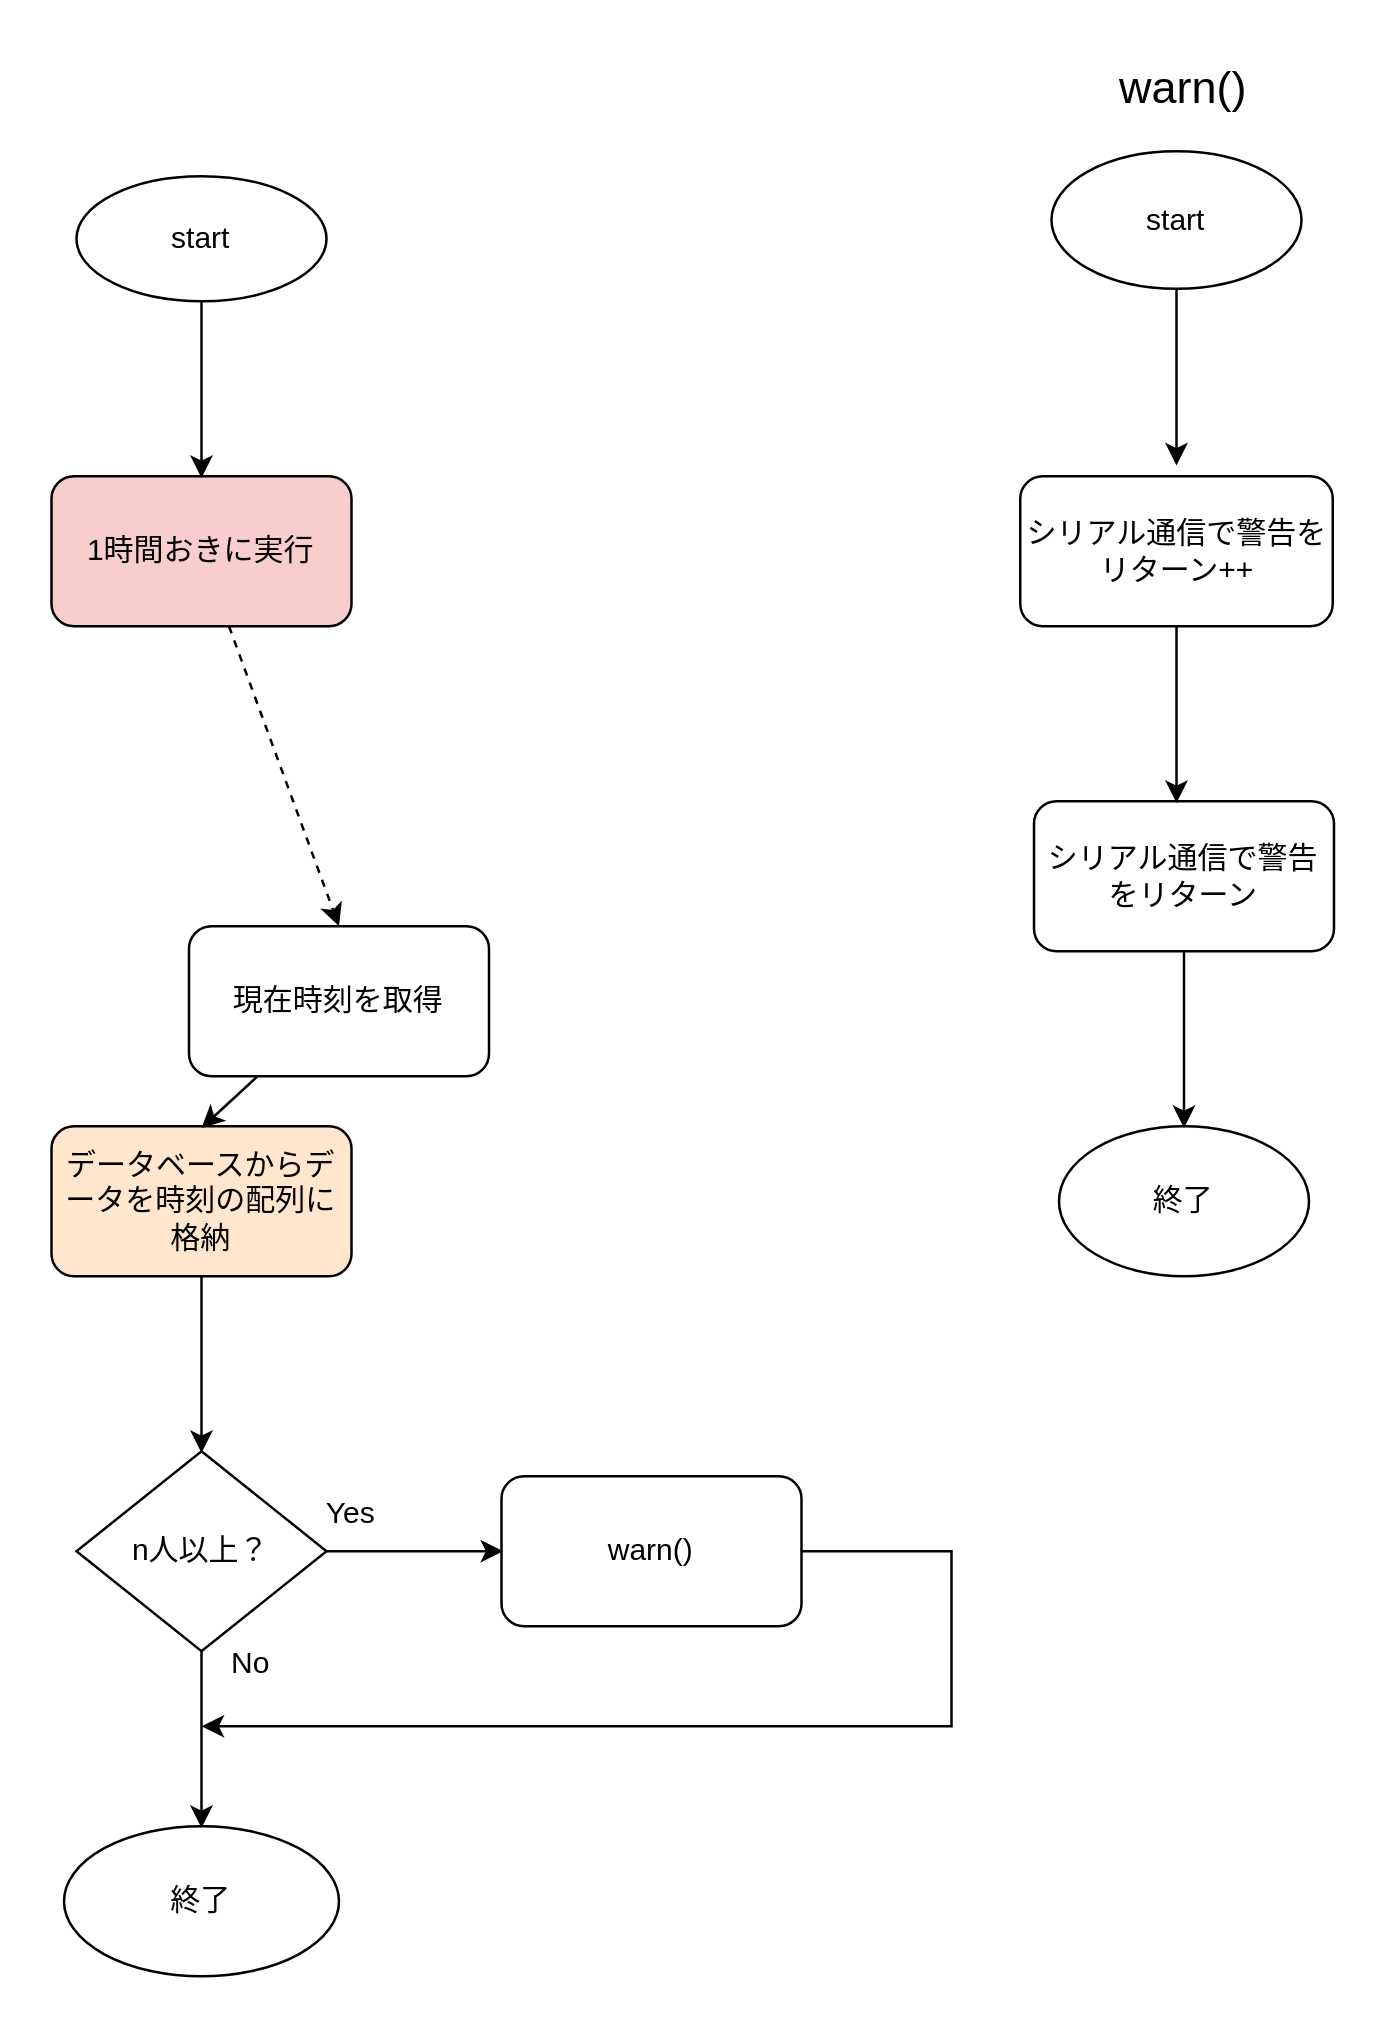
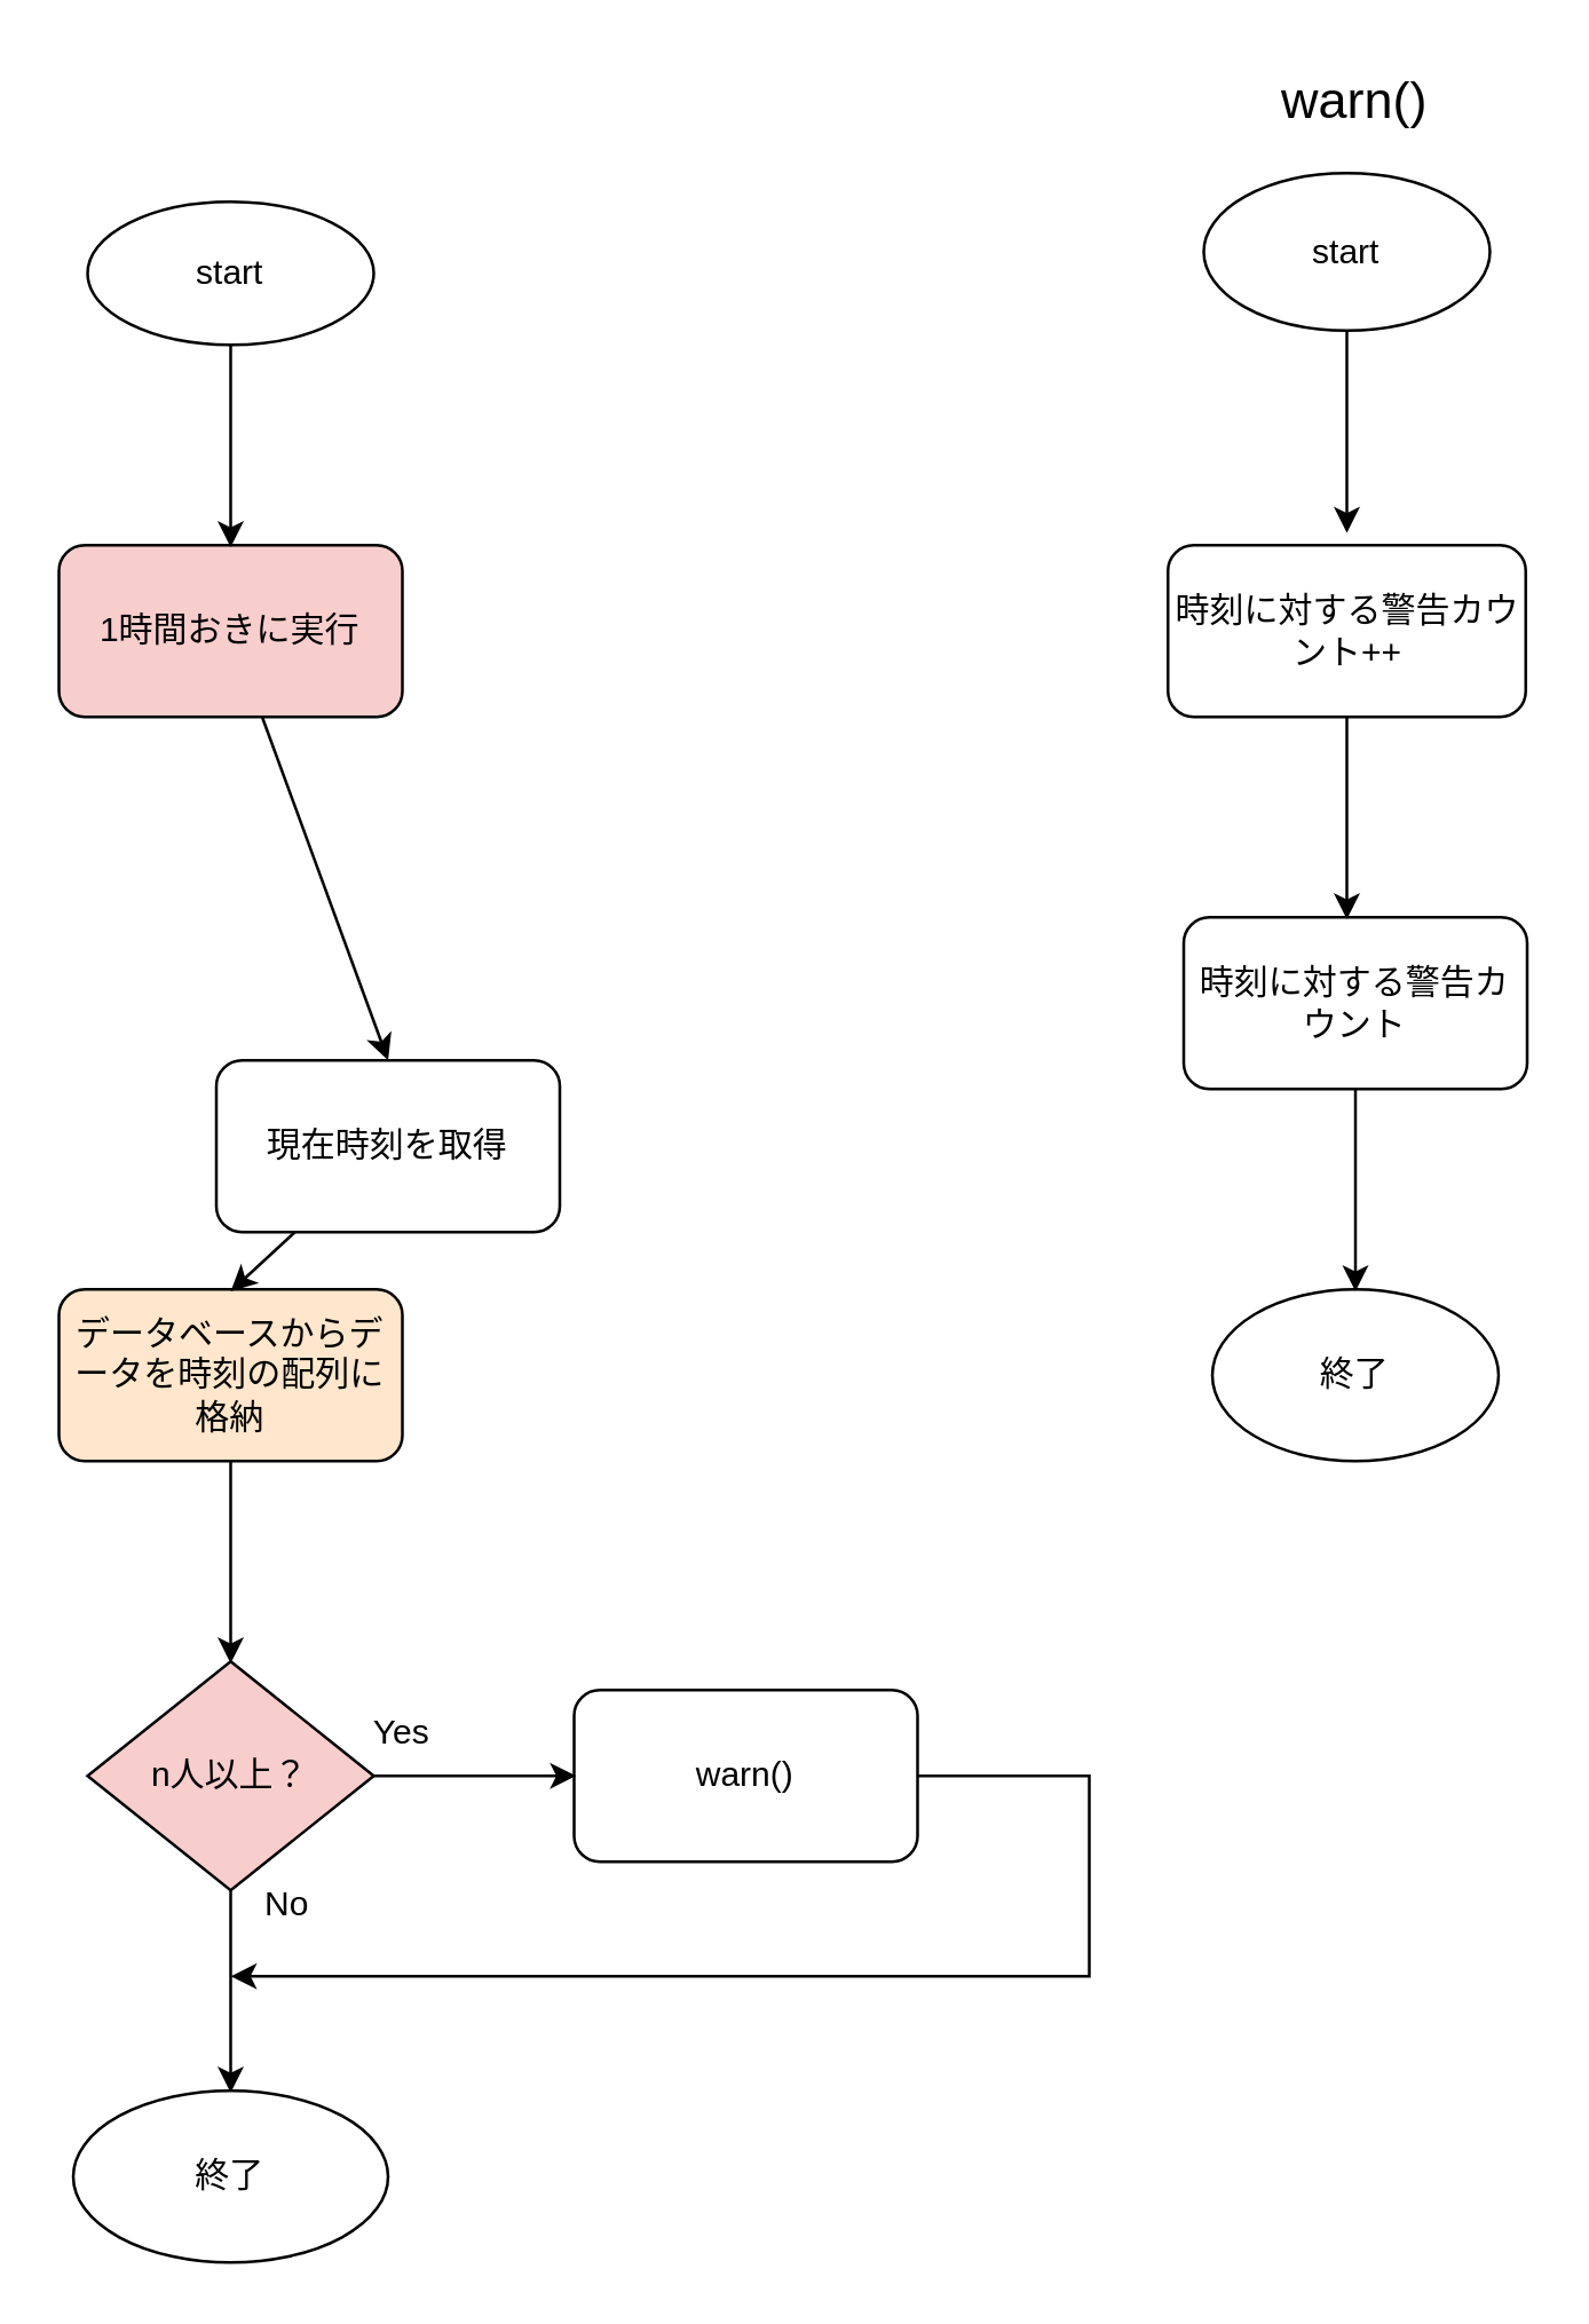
- <mxCell id="14" value="シリアル通信で警告をリターン++" style="rounded=1;whiteSpace=wrap;html=1;" vertex="1" parent="1"><mxGeometry x="407.5" y="190" width="125" height="60" as="geometry" /></mxCell>
+ <mxCell id="14" value="時刻に対する警告カウント++" style="rounded=1;whiteSpace=wrap;html=1;" vertex="1" parent="1"><mxGeometry x="407.5" y="190" width="125" height="60" as="geometry" /></mxCell>
- <mxCell id="5" value="" style="endArrow=classic;html=1;rounded=0;entryX=0.5;entryY=0;entryDx=0;entryDy=0;dashed=1;" edge="1" parent="1" source="3" target="4"><mxGeometry width="50" height="50" relative="1" as="geometry"><mxPoint x="80" y="280" as="sourcePoint" /><mxPoint x="80" y="310" as="targetPoint" /></mxGeometry></mxCell>
+ <mxCell id="5" value="" style="endArrow=classic;html=1;rounded=0;entryX=0.5;entryY=0;entryDx=0;entryDy=0;" edge="1" parent="1" source="3" target="4"><mxGeometry width="50" height="50" relative="1" as="geometry"><mxPoint x="80" y="280" as="sourcePoint" /><mxPoint x="80" y="310" as="targetPoint" /></mxGeometry></mxCell>
- <mxCell id="15" value="シリアル通信で警告をリターン" style="rounded=1;whiteSpace=wrap;html=1;" vertex="1" parent="1"><mxGeometry x="413" y="320" width="120" height="60" as="geometry" /></mxCell>
+ <mxCell id="15" value="時刻に対する警告カウント" style="rounded=1;whiteSpace=wrap;html=1;" vertex="1" parent="1"><mxGeometry x="413" y="320" width="120" height="60" as="geometry" /></mxCell>
- <mxCell id="9" value="n人以上？" style="rhombus;whiteSpace=wrap;html=1;" vertex="1" parent="1"><mxGeometry x="30" y="580" width="100" height="80" as="geometry" /></mxCell>
+ <mxCell id="9" value="n人以上？" style="rhombus;whiteSpace=wrap;html=1;fillColor=#f8cecc;" vertex="1" parent="1"><mxGeometry x="30" y="580" width="100" height="80" as="geometry" /></mxCell>
